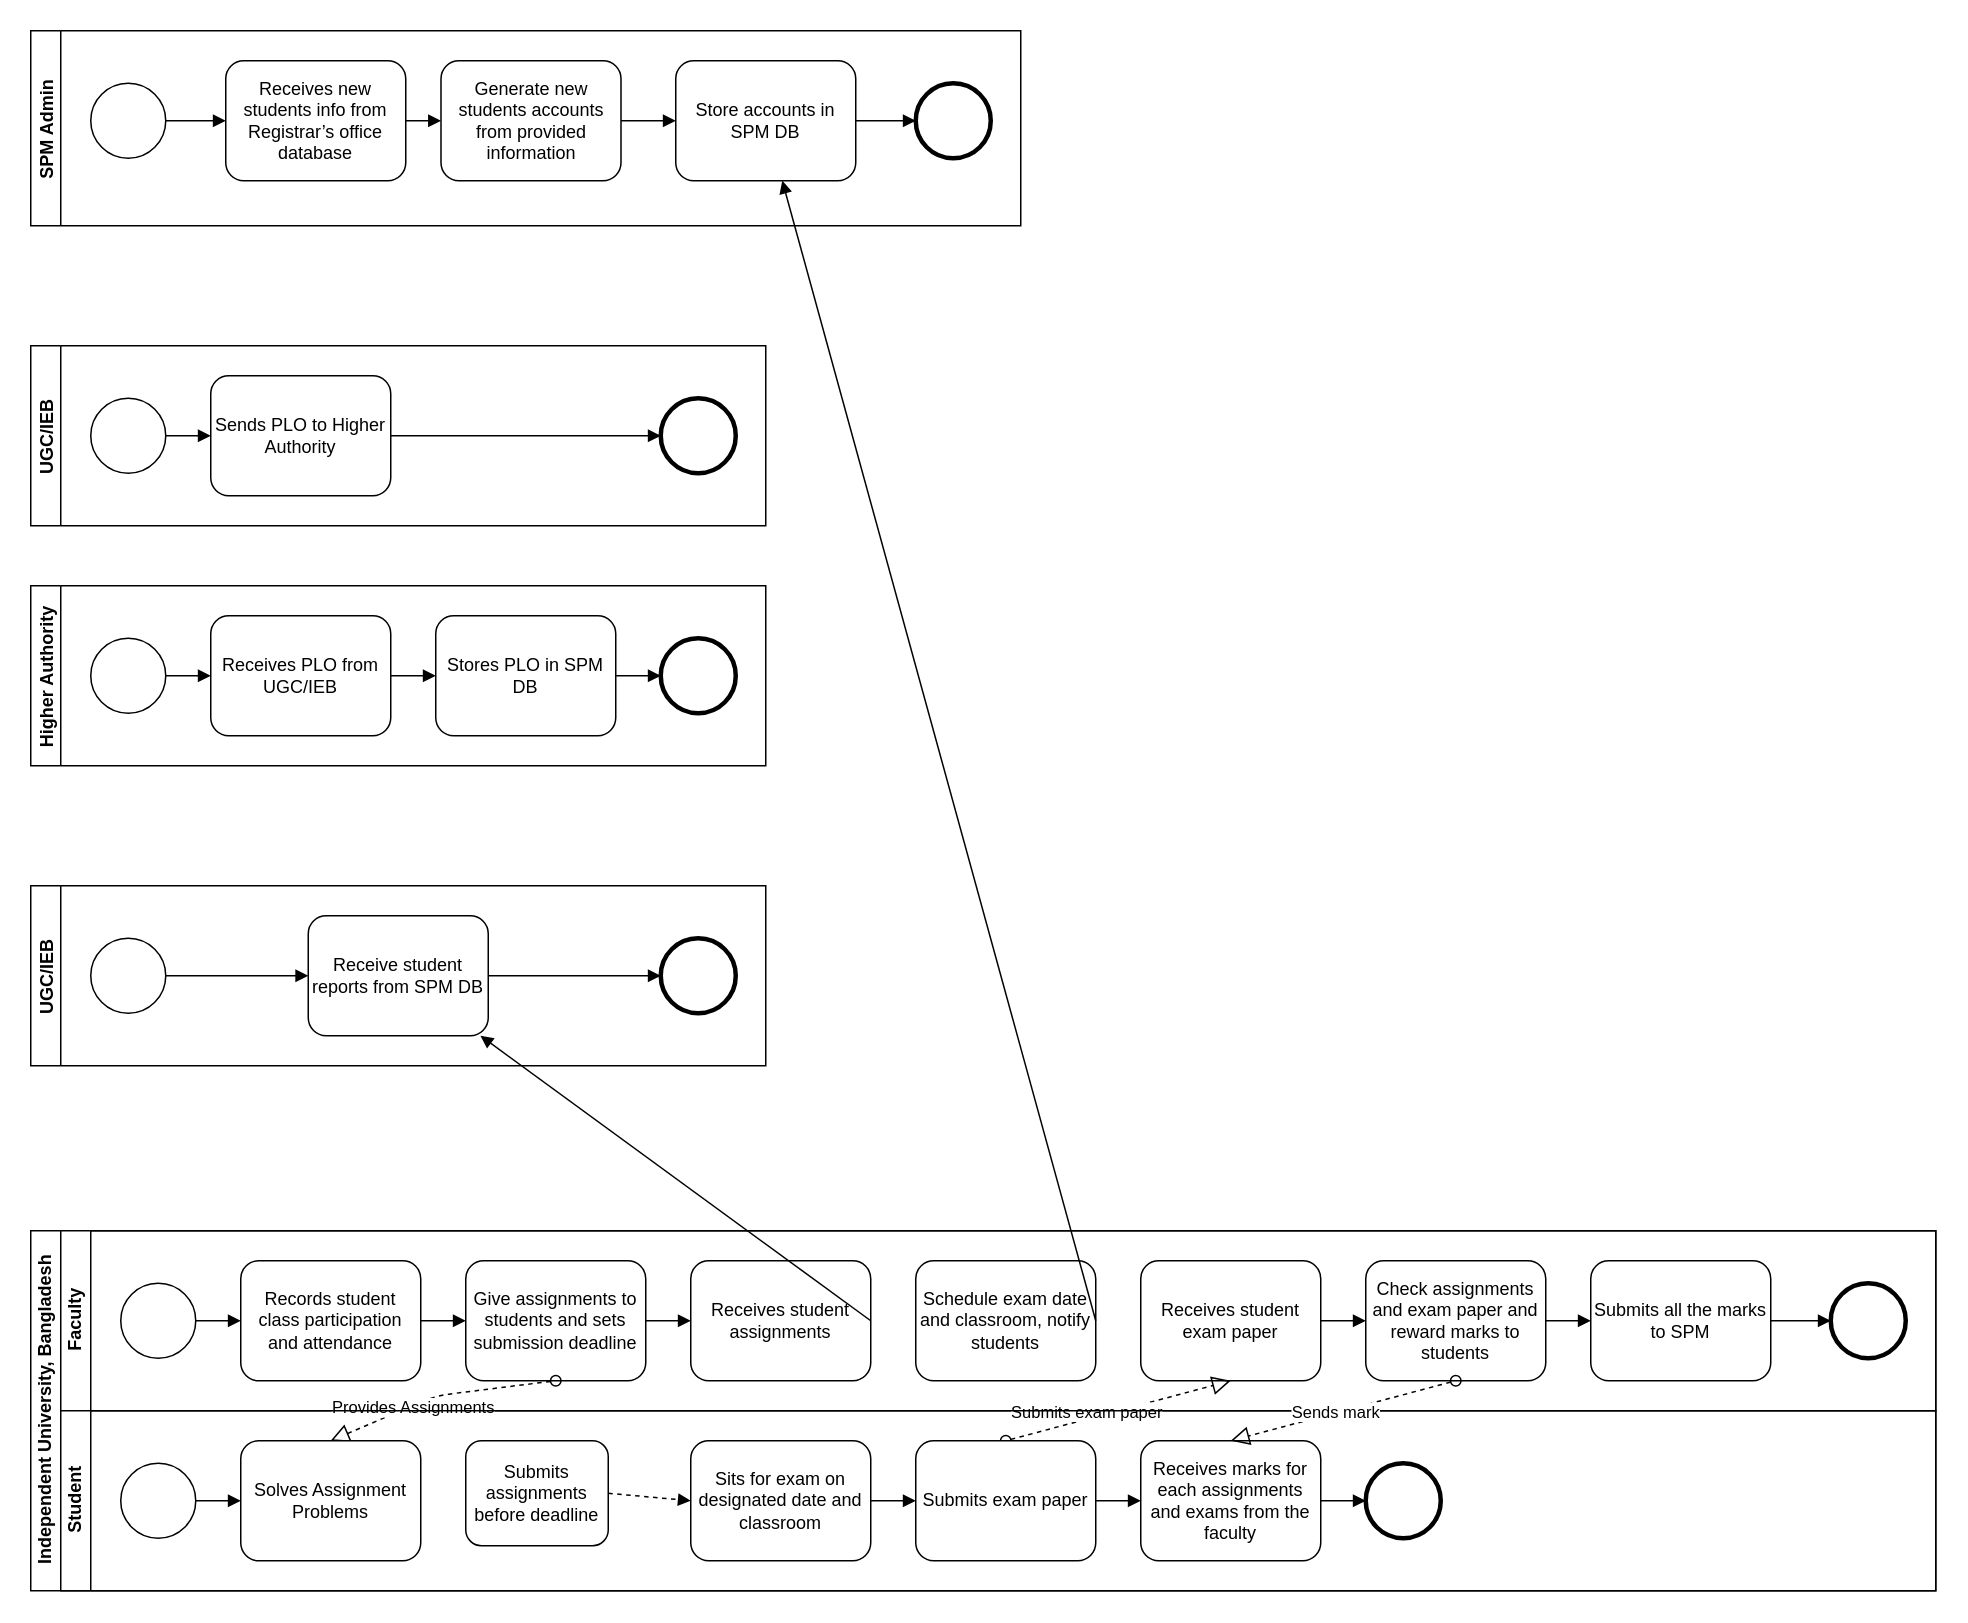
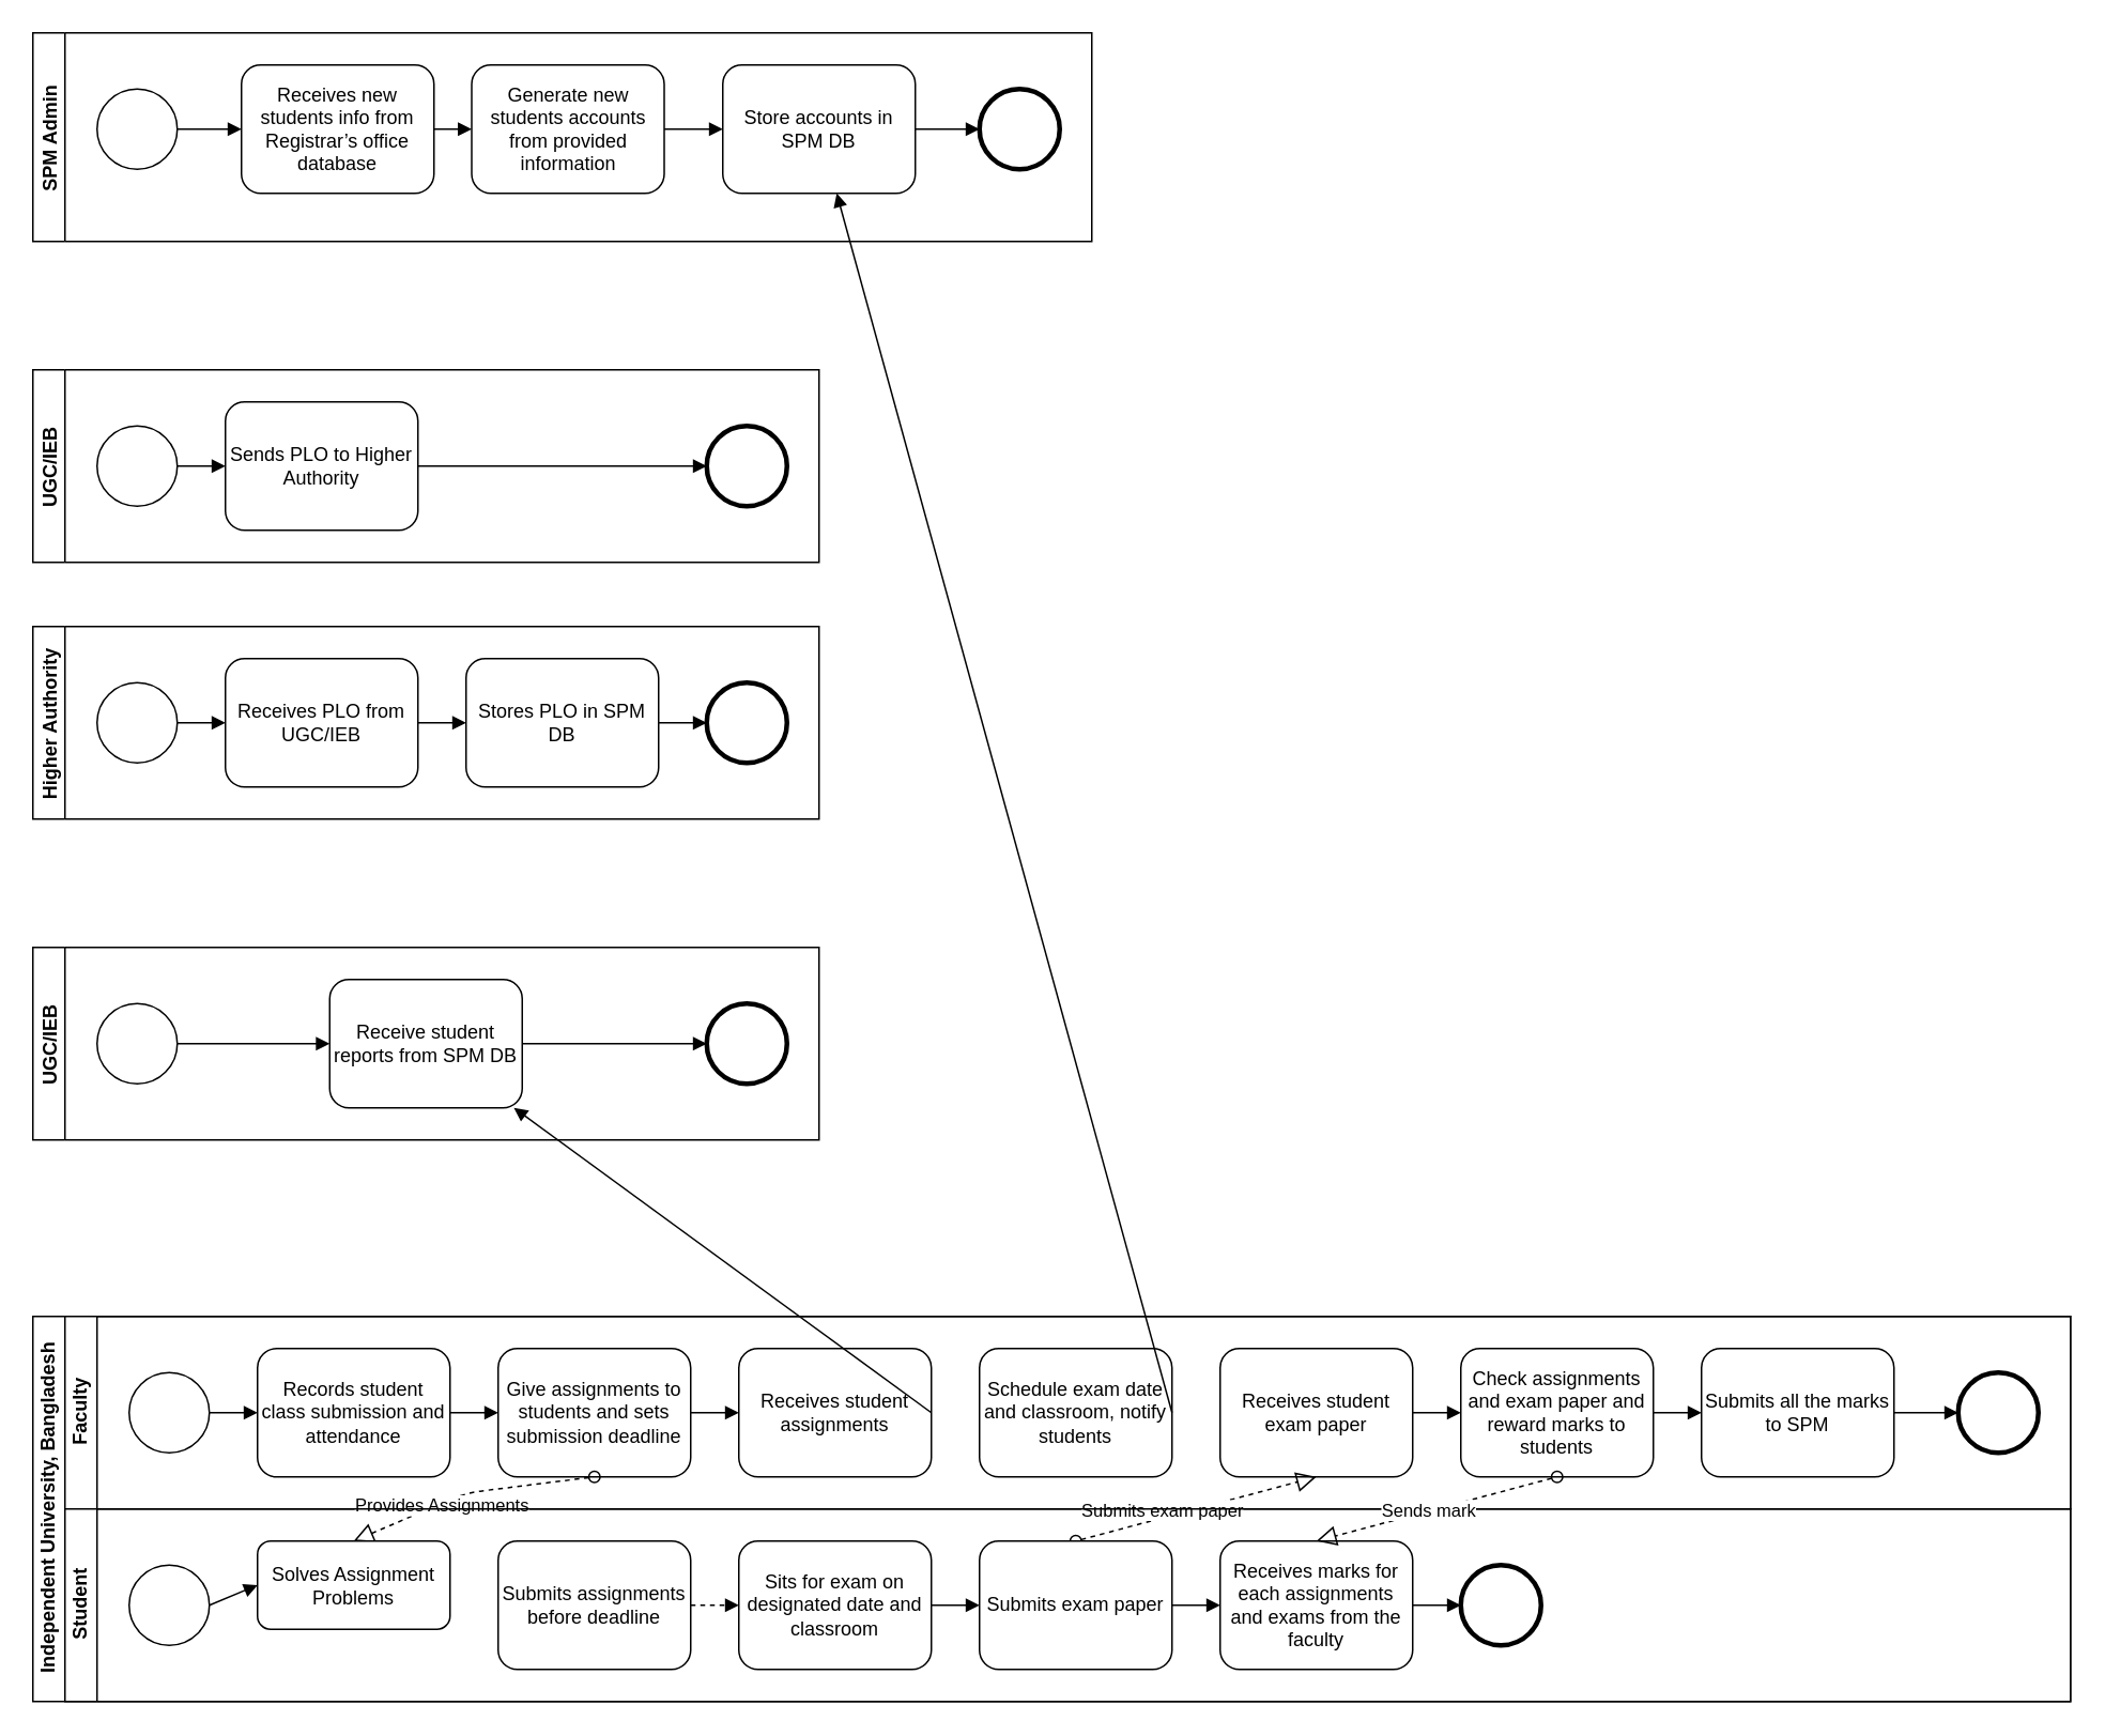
- <mxCell id="35" value="Records student class participation and attendance" style="shape=ext;rounded=1;html=1;whiteSpace=wrap;" vertex="1" parent="33"><mxGeometry x="120" y="20" width="120" height="80" as="geometry" /></mxCell>
+ <mxCell id="35" value="Records student class submission and attendance" style="shape=ext;rounded=1;html=1;whiteSpace=wrap;" vertex="1" parent="33"><mxGeometry x="120" y="20" width="120" height="80" as="geometry" /></mxCell>
- <mxCell id="59" value="Submits assignments before deadline" style="shape=ext;rounded=1;html=1;whiteSpace=wrap;" vertex="1" parent="55"><mxGeometry x="270" y="20" width="95" height="70" as="geometry" /></mxCell>
+ <mxCell id="59" value="Submits assignments before deadline" style="shape=ext;rounded=1;html=1;whiteSpace=wrap;" vertex="1" parent="55"><mxGeometry x="270" y="20" width="120" height="80" as="geometry" /></mxCell>
- <mxCell id="57" value="Solves Assignment Problems" style="shape=ext;rounded=1;html=1;whiteSpace=wrap;" vertex="1" parent="55"><mxGeometry x="120" y="20" width="120" height="80" as="geometry" /></mxCell>
+ <mxCell id="57" value="Solves Assignment Problems" style="shape=ext;rounded=1;html=1;whiteSpace=wrap;" vertex="1" parent="55"><mxGeometry x="120" y="20" width="120" height="55" as="geometry" /></mxCell>
